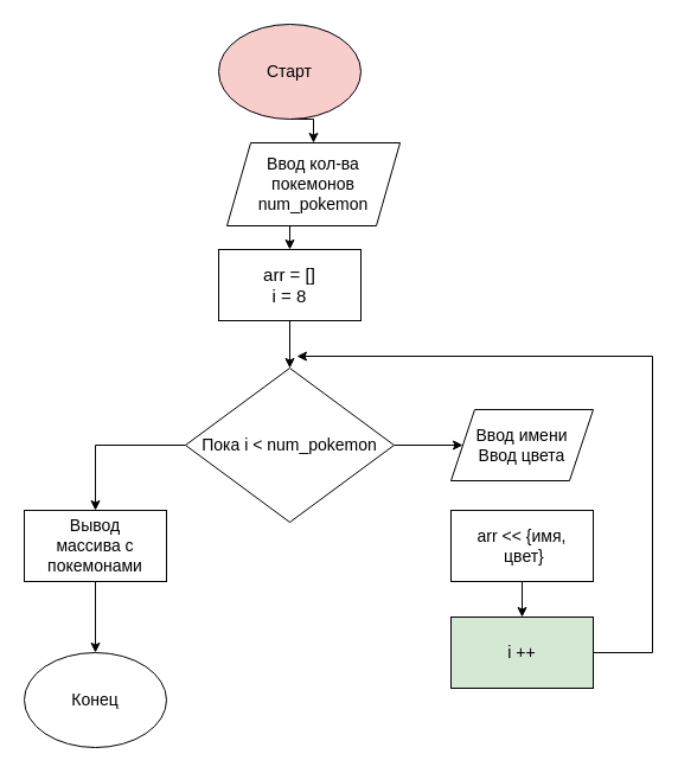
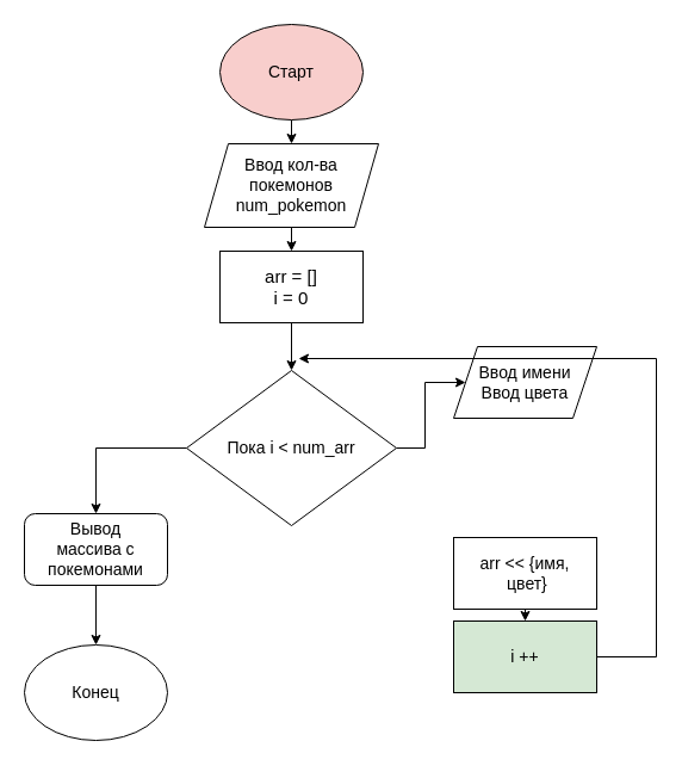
- <mxCell id="4" value="Ввод кол-ва&lt;br&gt;покемонов&lt;br&gt;num_pokemon" style="shape=parallelogram;perimeter=parallelogramPerimeter;whiteSpace=wrap;html=1;fixedSize=1;fontSize=14;" parent="1" vertex="1"><mxGeometry x="191" y="120" width="146" height="70" as="geometry" /></mxCell>
+ <mxCell id="4" value="Ввод кол-ва&lt;br&gt;покемонов&lt;br&gt;num_pokemon" style="shape=parallelogram;perimeter=parallelogramPerimeter;whiteSpace=wrap;html=1;fixedSize=1;fontSize=14;" parent="1" vertex="1"><mxGeometry x="171" y="120" width="146" height="70" as="geometry" /></mxCell>
- <mxCell id="10" value="arr = []&lt;br style=&quot;font-size: 15px;&quot;&gt;i = 8" style="rounded=0;whiteSpace=wrap;html=1;fontSize=15;" vertex="1" parent="1"><mxGeometry x="184" y="210" width="120" height="60" as="geometry" /></mxCell>
+ <mxCell id="10" value="arr = []&lt;br style=&quot;font-size: 15px;&quot;&gt;i = 0" style="rounded=0;whiteSpace=wrap;html=1;fontSize=15;" vertex="1" parent="1"><mxGeometry x="184" y="210" width="120" height="60" as="geometry" /></mxCell>
- <mxCell id="13" value="Пока i &amp;lt; num_pokemon" style="rhombus;whiteSpace=wrap;html=1;fontSize=14;" vertex="1" parent="1"><mxGeometry x="156" y="310" width="176" height="130" as="geometry" /></mxCell>
+ <mxCell id="13" value="Пока i &amp;lt; num_arr" style="rhombus;whiteSpace=wrap;html=1;fontSize=14;" vertex="1" parent="1"><mxGeometry x="156" y="310" width="176" height="130" as="geometry" /></mxCell>
- <mxCell id="14" value="Ввод имени&lt;br&gt;Ввод цвета" style="shape=parallelogram;perimeter=parallelogramPerimeter;whiteSpace=wrap;html=1;fixedSize=1;fontSize=14;" vertex="1" parent="1"><mxGeometry x="380" y="345" width="120" height="60" as="geometry" /></mxCell>
+ <mxCell id="14" value="Ввод имени&lt;br&gt;Ввод цвета" style="shape=parallelogram;perimeter=parallelogramPerimeter;whiteSpace=wrap;html=1;fixedSize=1;fontSize=14;" vertex="1" parent="1"><mxGeometry x="380" y="290" width="120" height="60" as="geometry" /></mxCell>
- <mxCell id="6" value="Вывод &lt;br&gt;массива с покемонами" style="whiteSpace=wrap;html=1;fontSize=14;rounded=0;" parent="1" vertex="1"><mxGeometry x="20" y="430" width="120" height="60" as="geometry" /></mxCell>
+ <mxCell id="6" value="Вывод &lt;br&gt;массива с покемонами" style="rounded=1;whiteSpace=wrap;html=1;fontSize=14;" parent="1" vertex="1"><mxGeometry x="20" y="430" width="120" height="60" as="geometry" /></mxCell>
- <mxCell id="16" value="arr &amp;lt;&amp;lt; {имя,&lt;br&gt;&amp;nbsp;цвет}" style="rounded=0;whiteSpace=wrap;html=1;fontSize=14;" vertex="1" parent="1"><mxGeometry x="380" y="430" width="120" height="60" as="geometry" /></mxCell>
+ <mxCell id="16" value="arr &amp;lt;&amp;lt; {имя,&lt;br&gt;&amp;nbsp;цвет}" style="rounded=0;whiteSpace=wrap;html=1;fontSize=14;" vertex="1" parent="1"><mxGeometry x="380" y="450" width="120" height="60" as="geometry" /></mxCell>
- <mxCell id="8" value="Конец" style="ellipse;whiteSpace=wrap;html=1;fontSize=14;" parent="1" vertex="1"><mxGeometry x="20" y="550" width="120" height="80" as="geometry" /></mxCell>
+ <mxCell id="8" value="Конец" style="ellipse;whiteSpace=wrap;html=1;fontSize=14;" parent="1" vertex="1"><mxGeometry x="20" y="540" width="120" height="80" as="geometry" /></mxCell>
